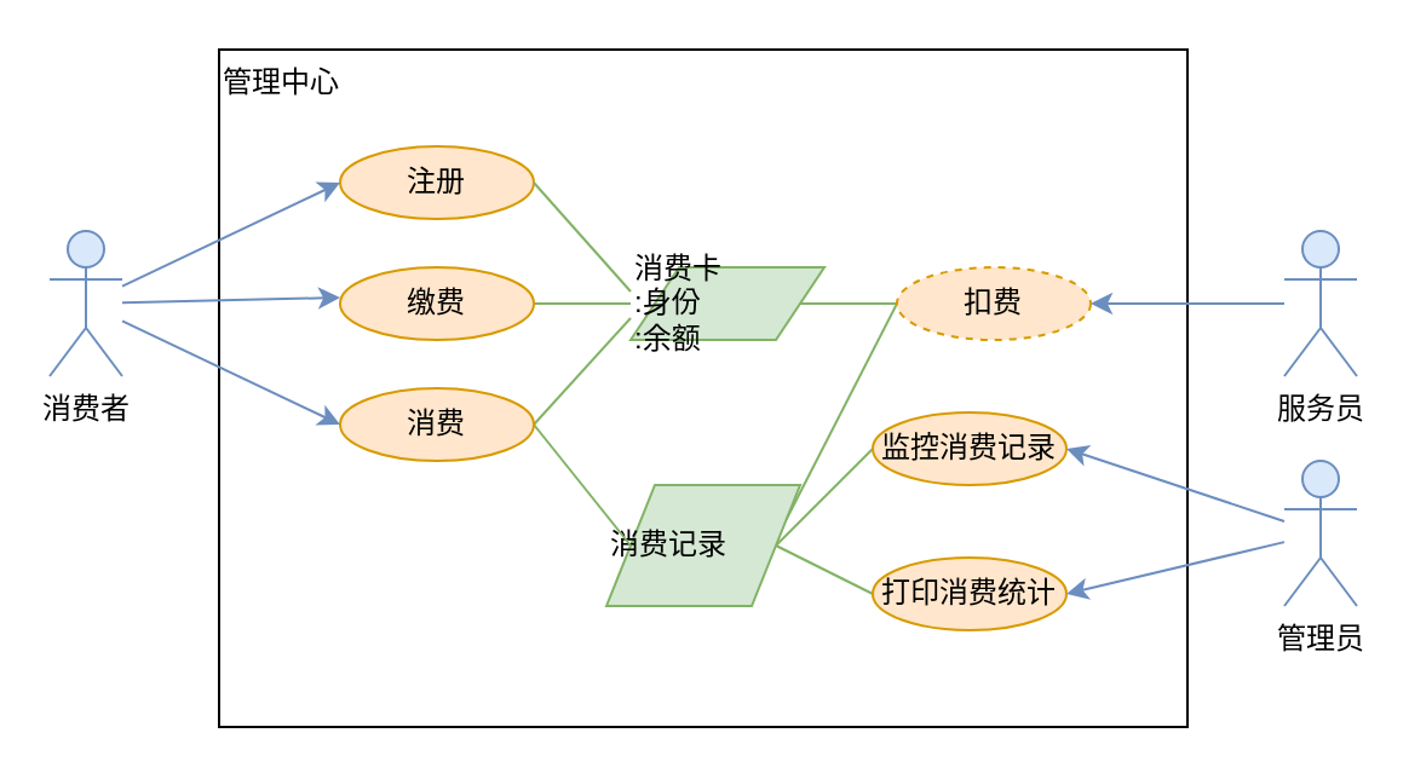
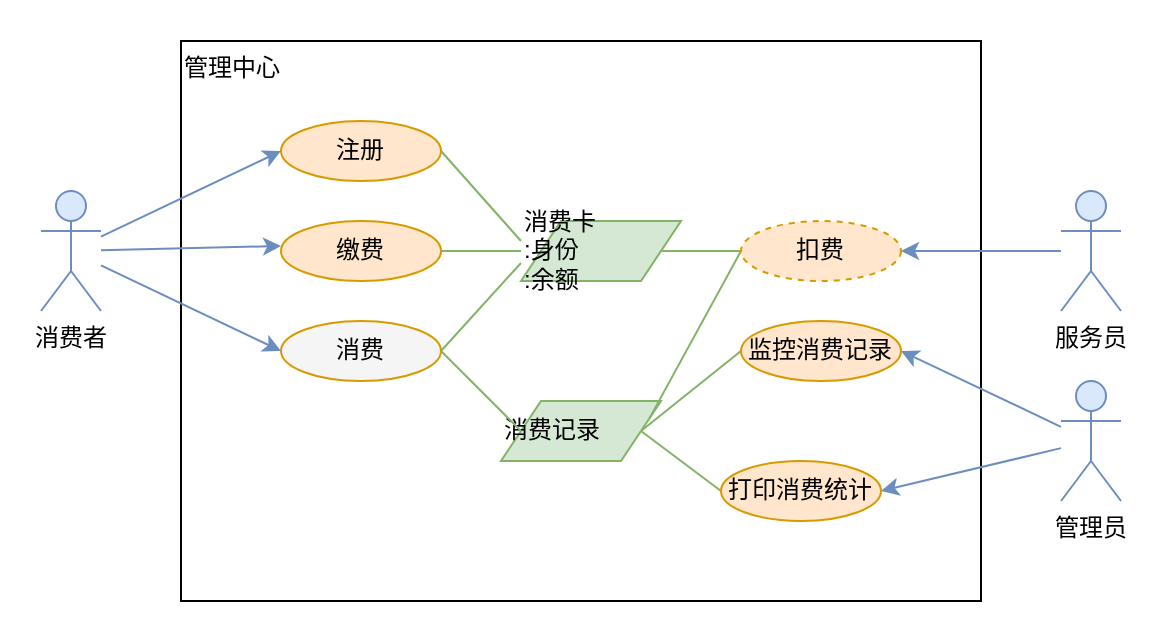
- <mxCell id="20" value="消费" style="ellipse;whiteSpace=wrap;html=1;fillColor=#ffe6cc;strokeColor=#d79b00;" vertex="1" parent="1"><mxGeometry x="140" y="160" width="80" height="30" as="geometry" /></mxCell>
+ <mxCell id="20" value="消费" style="ellipse;whiteSpace=wrap;html=1;fillColor=#f5f5f5;strokeColor=#d79b00;" vertex="1" parent="1"><mxGeometry x="140" y="160" width="80" height="30" as="geometry" /></mxCell>
- <mxCell id="25" value="监控消费记录" style="ellipse;whiteSpace=wrap;html=1;fillColor=#ffe6cc;strokeColor=#d79b00;" vertex="1" parent="1"><mxGeometry x="360" y="170" width="80" height="30" as="geometry" /></mxCell>
+ <mxCell id="25" value="监控消费记录" style="ellipse;whiteSpace=wrap;html=1;fillColor=#ffe6cc;strokeColor=#d79b00;" vertex="1" parent="1"><mxGeometry x="370" y="160" width="80" height="30" as="geometry" /></mxCell>
- <mxCell id="13" value="消费记录" style="shape=parallelogram;perimeter=parallelogramPerimeter;whiteSpace=wrap;html=1;fixedSize=1;align=left;fillColor=#d5e8d4;strokeColor=#82b366;" vertex="1" parent="1"><mxGeometry x="250" y="200" width="80" height="50" as="geometry" /></mxCell>
+ <mxCell id="13" value="消费记录" style="shape=parallelogram;perimeter=parallelogramPerimeter;whiteSpace=wrap;html=1;fixedSize=1;align=left;fillColor=#d5e8d4;strokeColor=#82b366;" vertex="1" parent="1"><mxGeometry x="250" y="200" width="80" height="30" as="geometry" /></mxCell>
